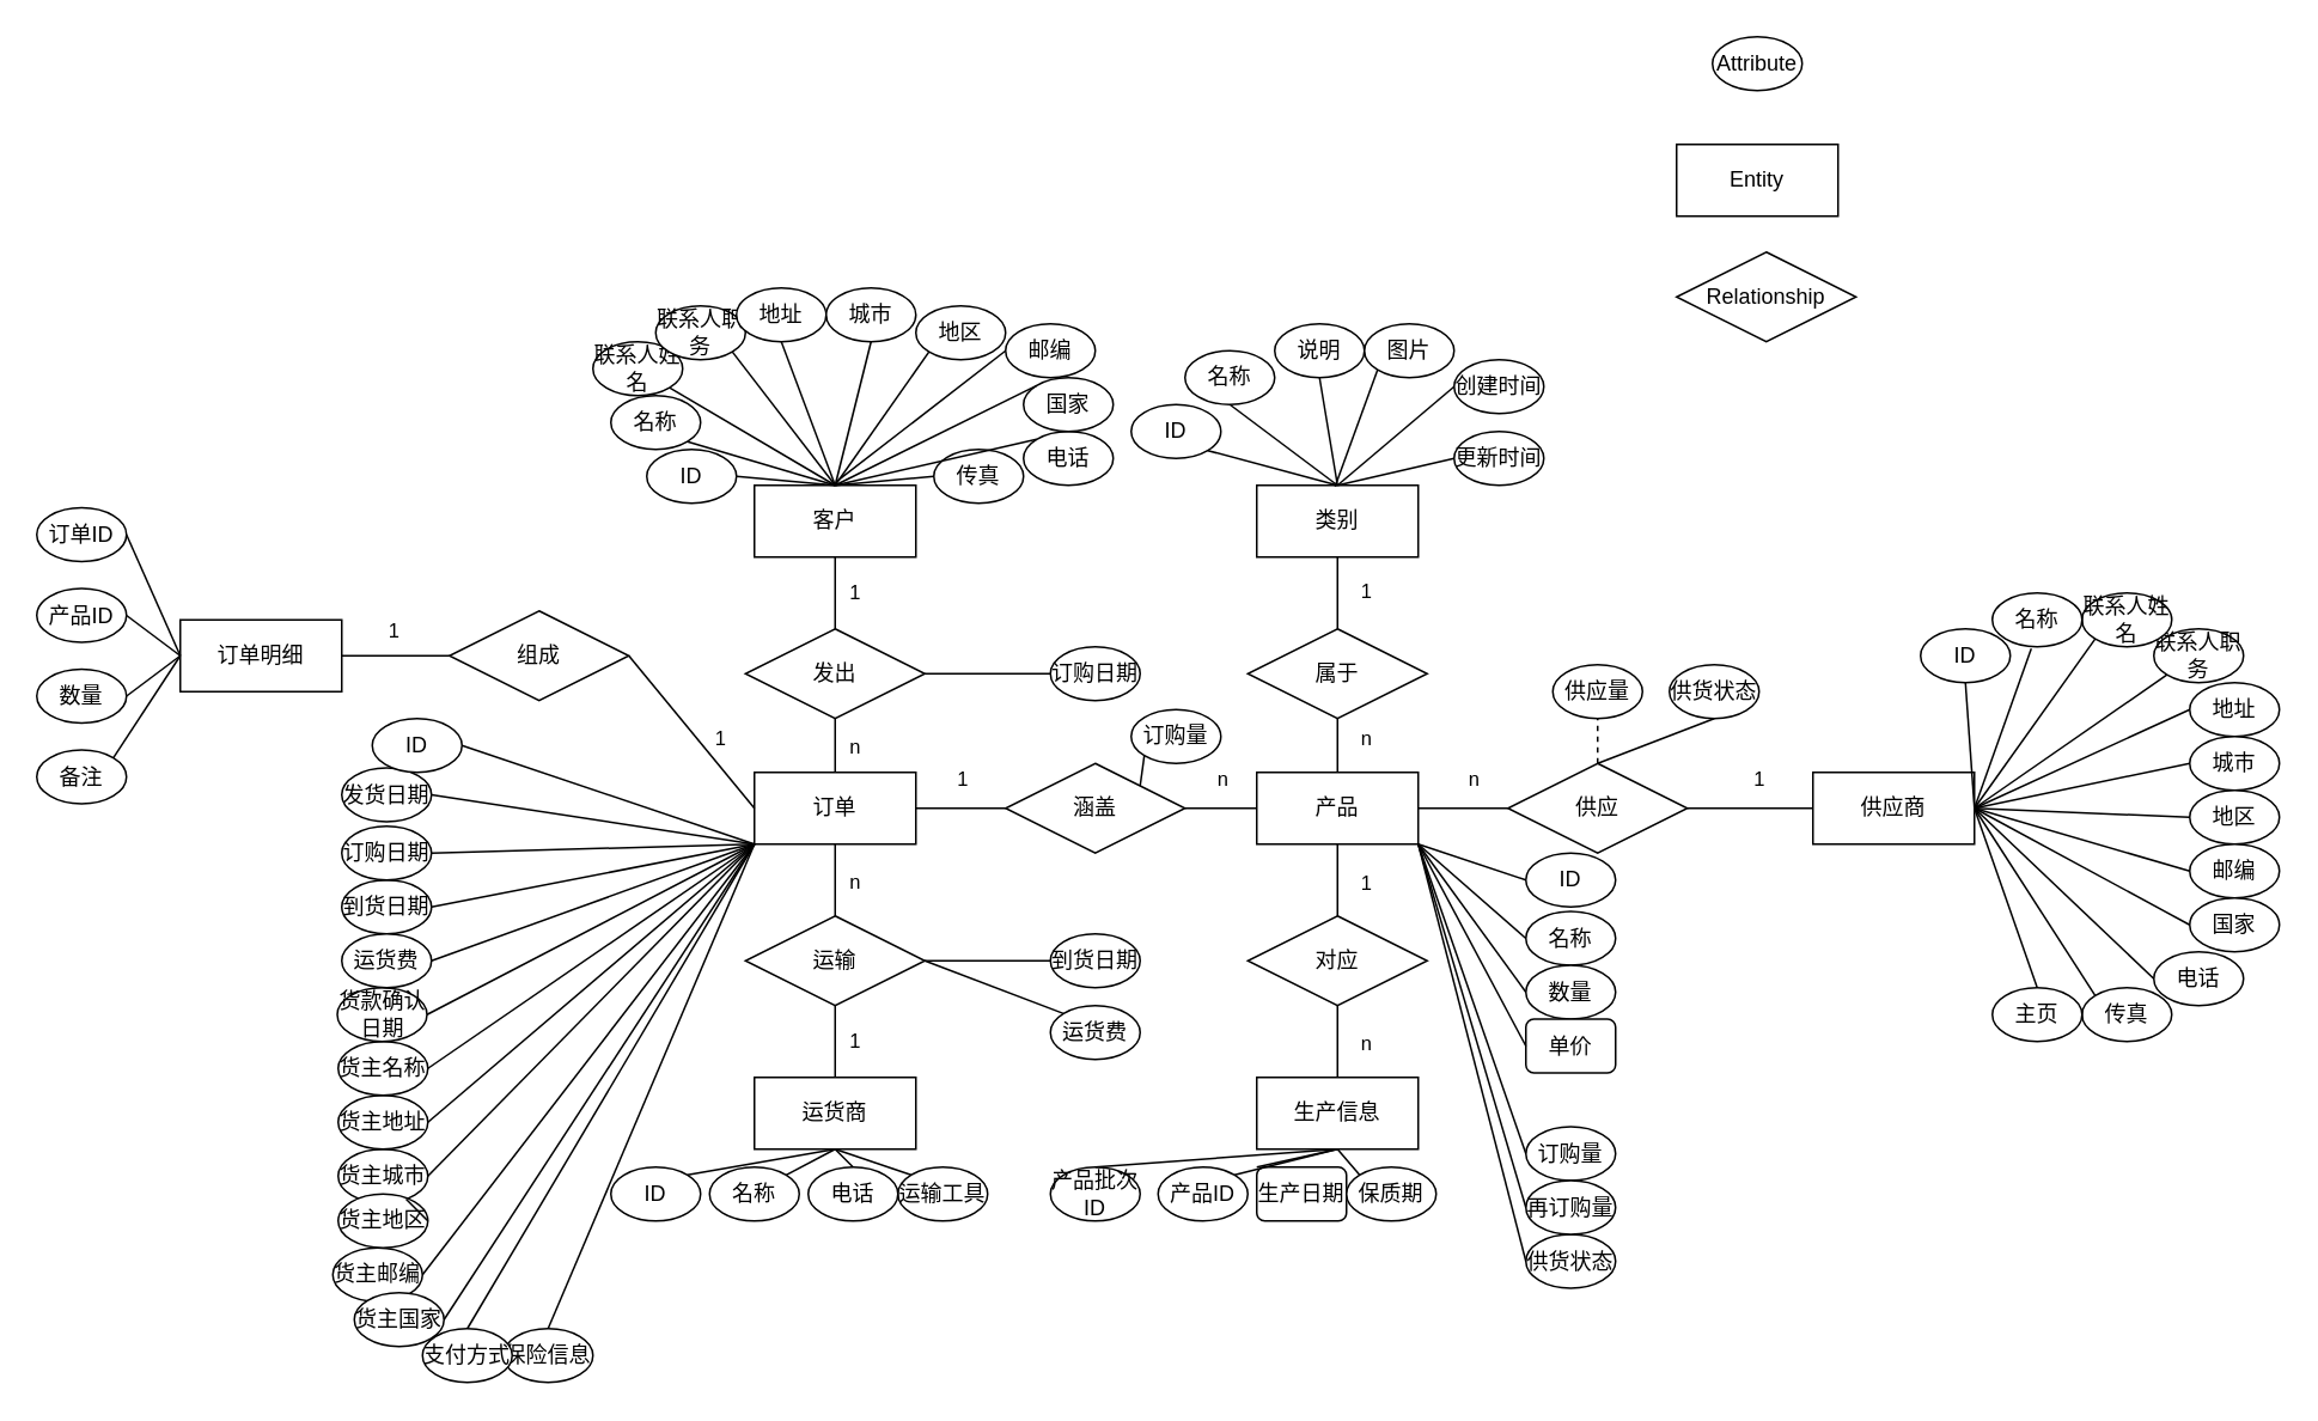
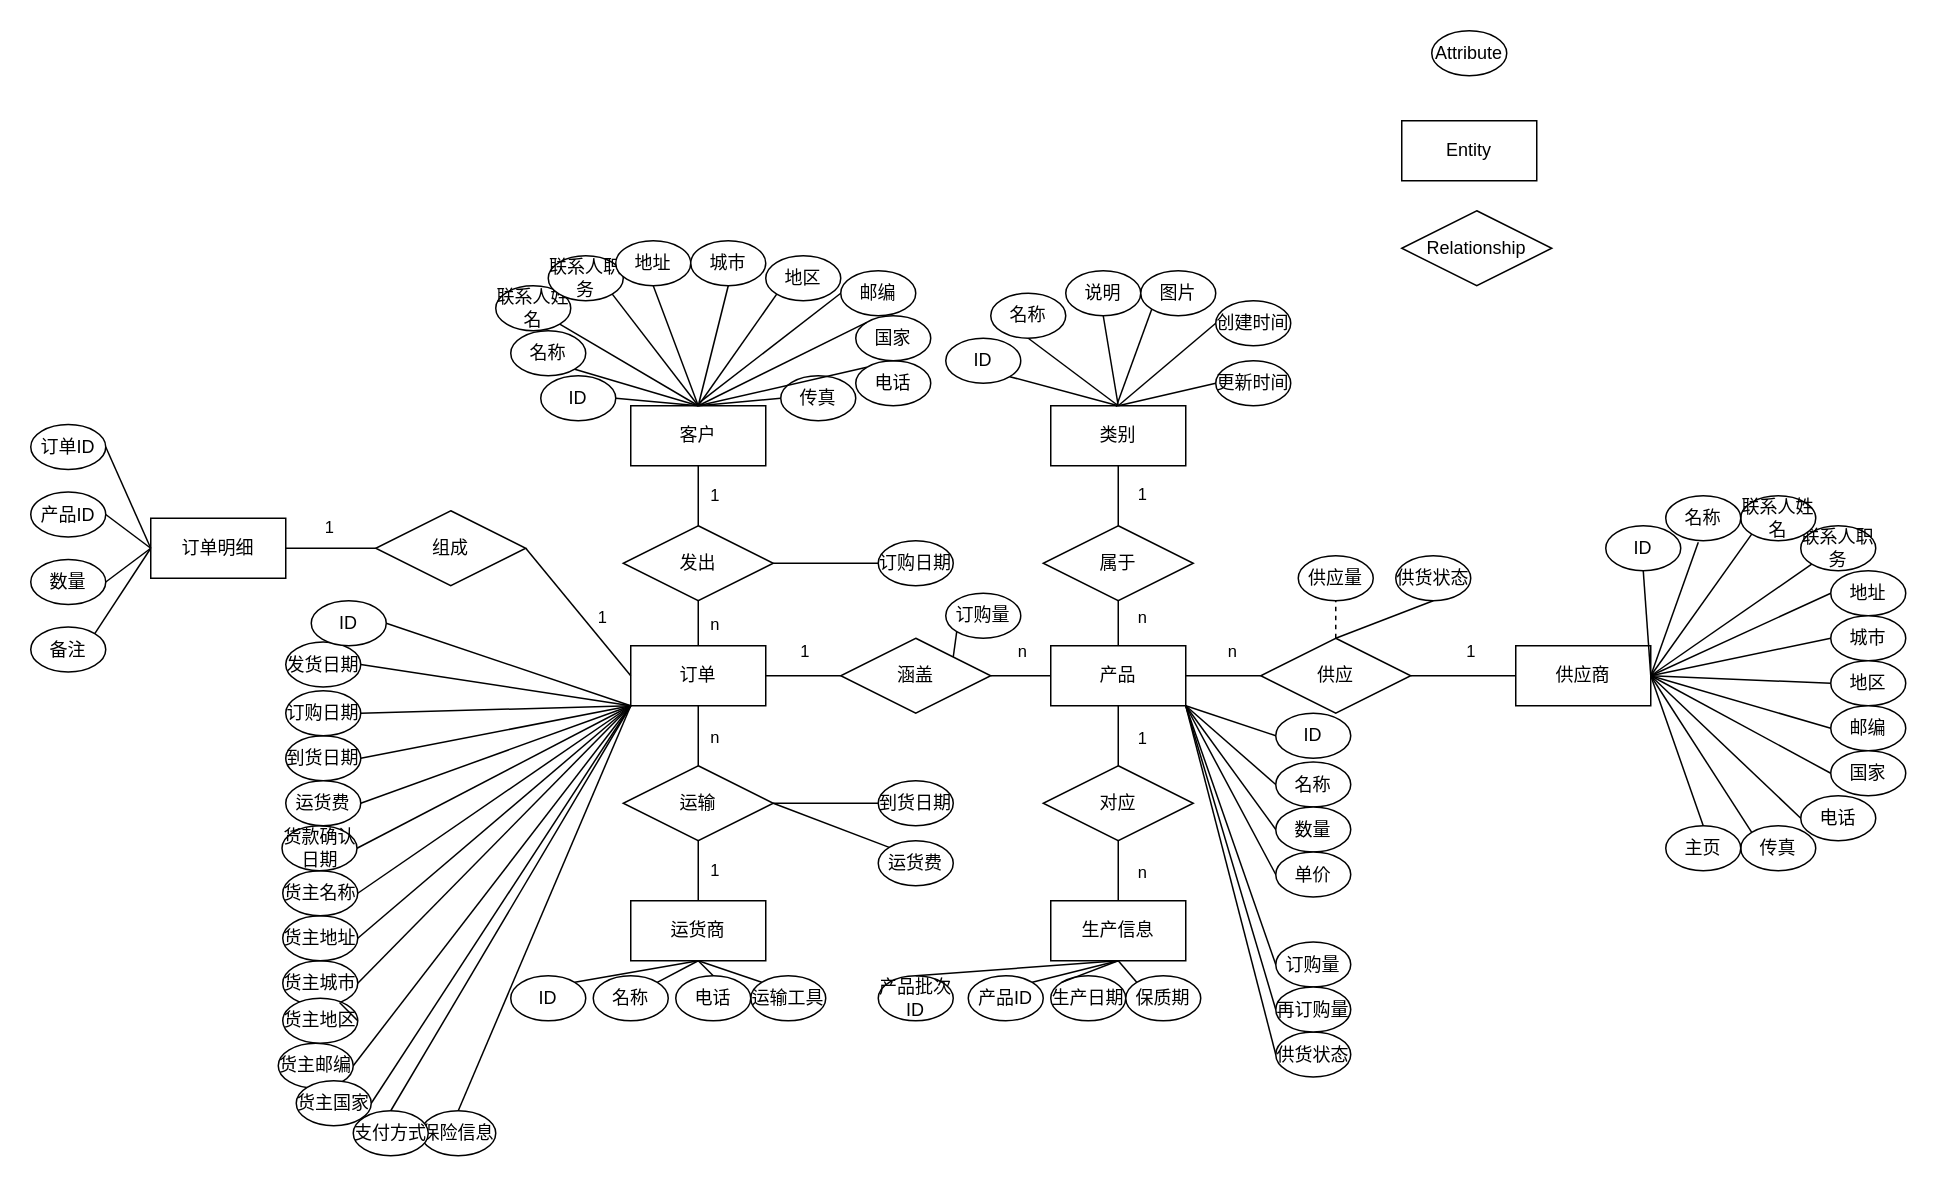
- <mxCell id="125" value="单价" style="whiteSpace=wrap;html=1;align=center;rounded=1;" parent="1" vertex="1"><mxGeometry x="850" y="567.5" width="50" height="30" as="geometry" /></mxCell>
+ <mxCell id="125" value="单价" style="ellipse;whiteSpace=wrap;html=1;align=center;" parent="1" vertex="1"><mxGeometry x="850" y="567.5" width="50" height="30" as="geometry" /></mxCell>
- <mxCell id="128" value="生产日期" style="whiteSpace=wrap;html=1;align=center;rounded=1;" parent="1" vertex="1"><mxGeometry x="700" y="650" width="50" height="30" as="geometry" /></mxCell>
+ <mxCell id="128" value="生产日期" style="ellipse;whiteSpace=wrap;html=1;align=center;" parent="1" vertex="1"><mxGeometry x="700" y="650" width="50" height="30" as="geometry" /></mxCell>
